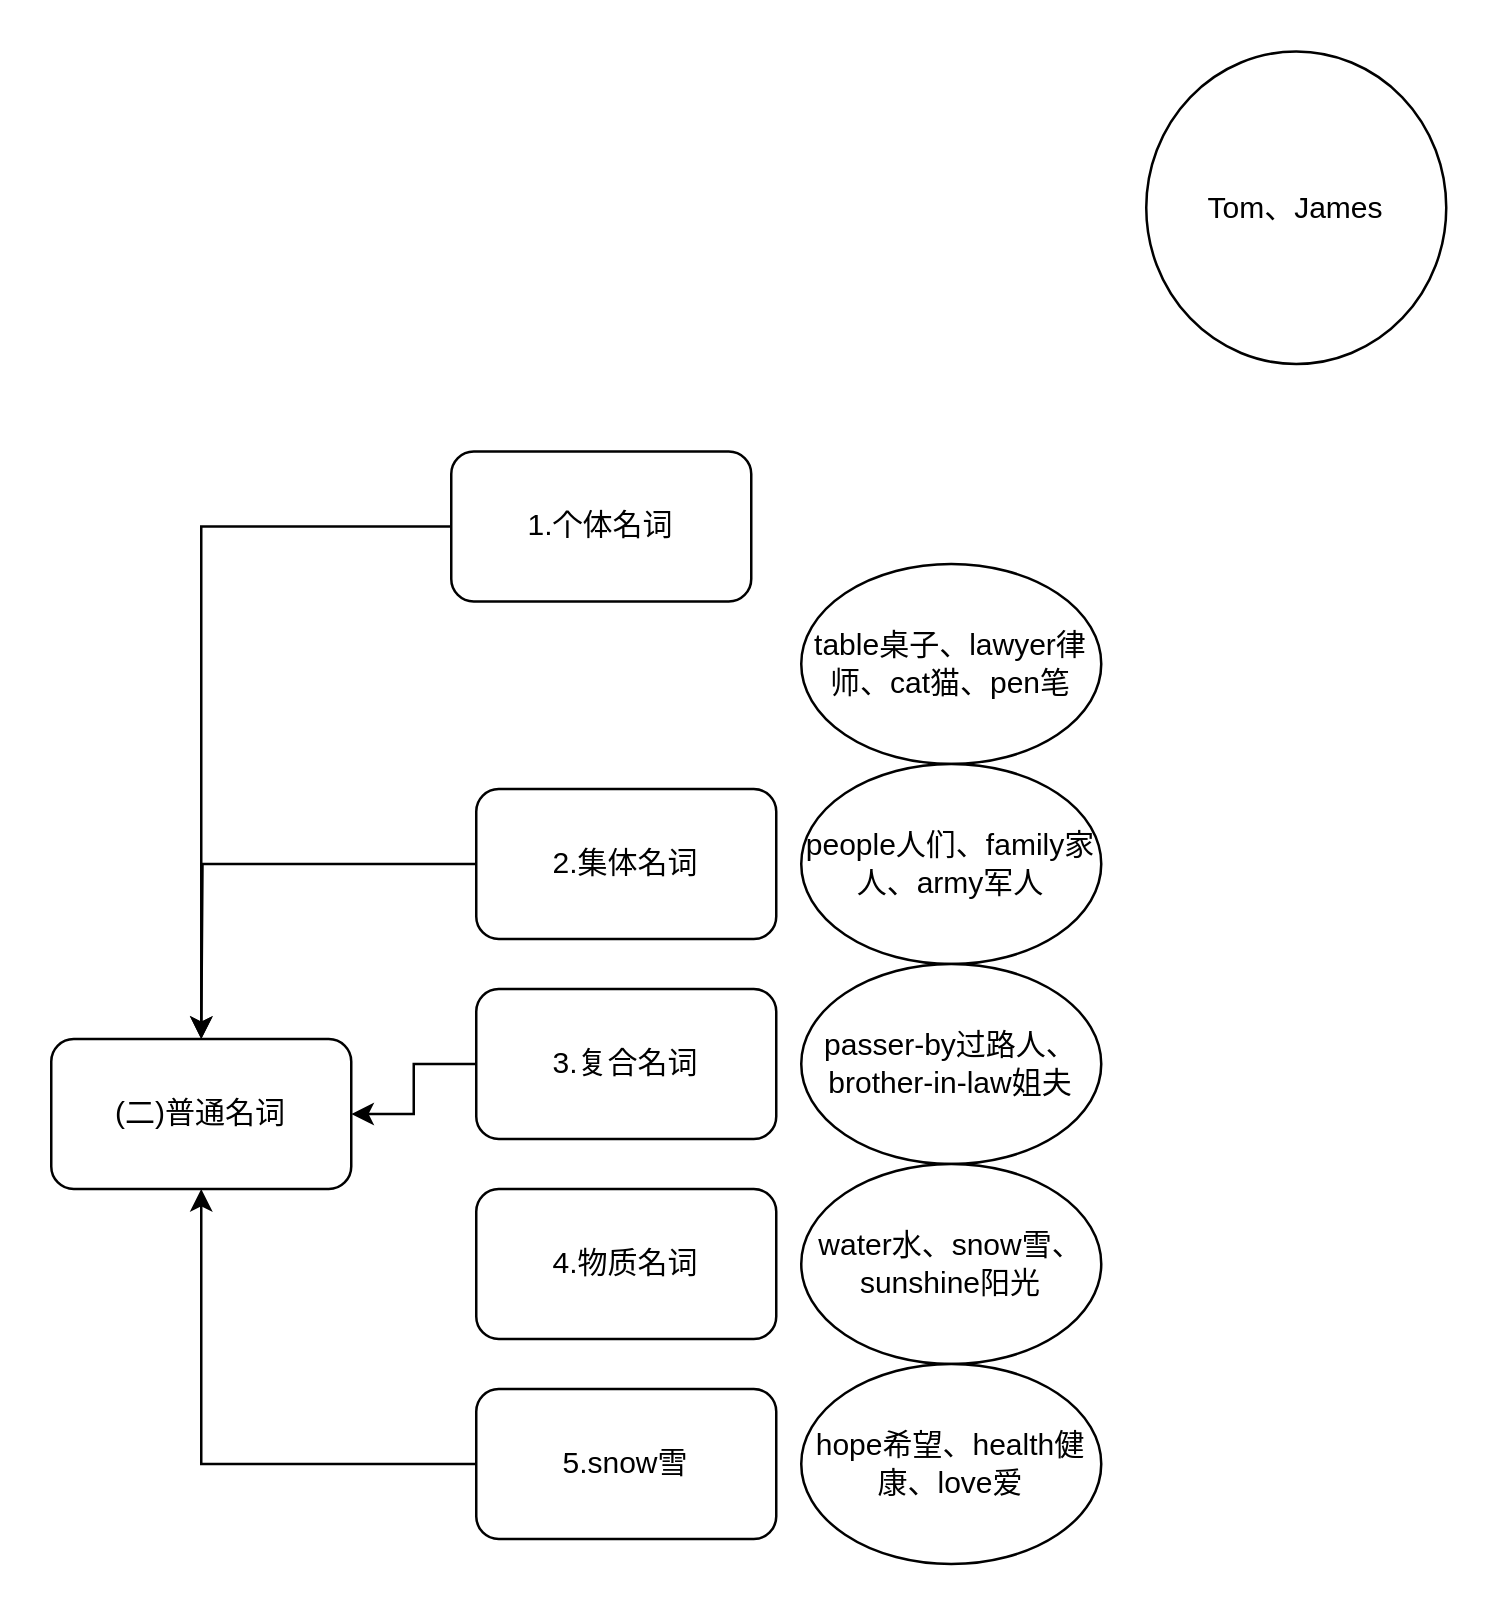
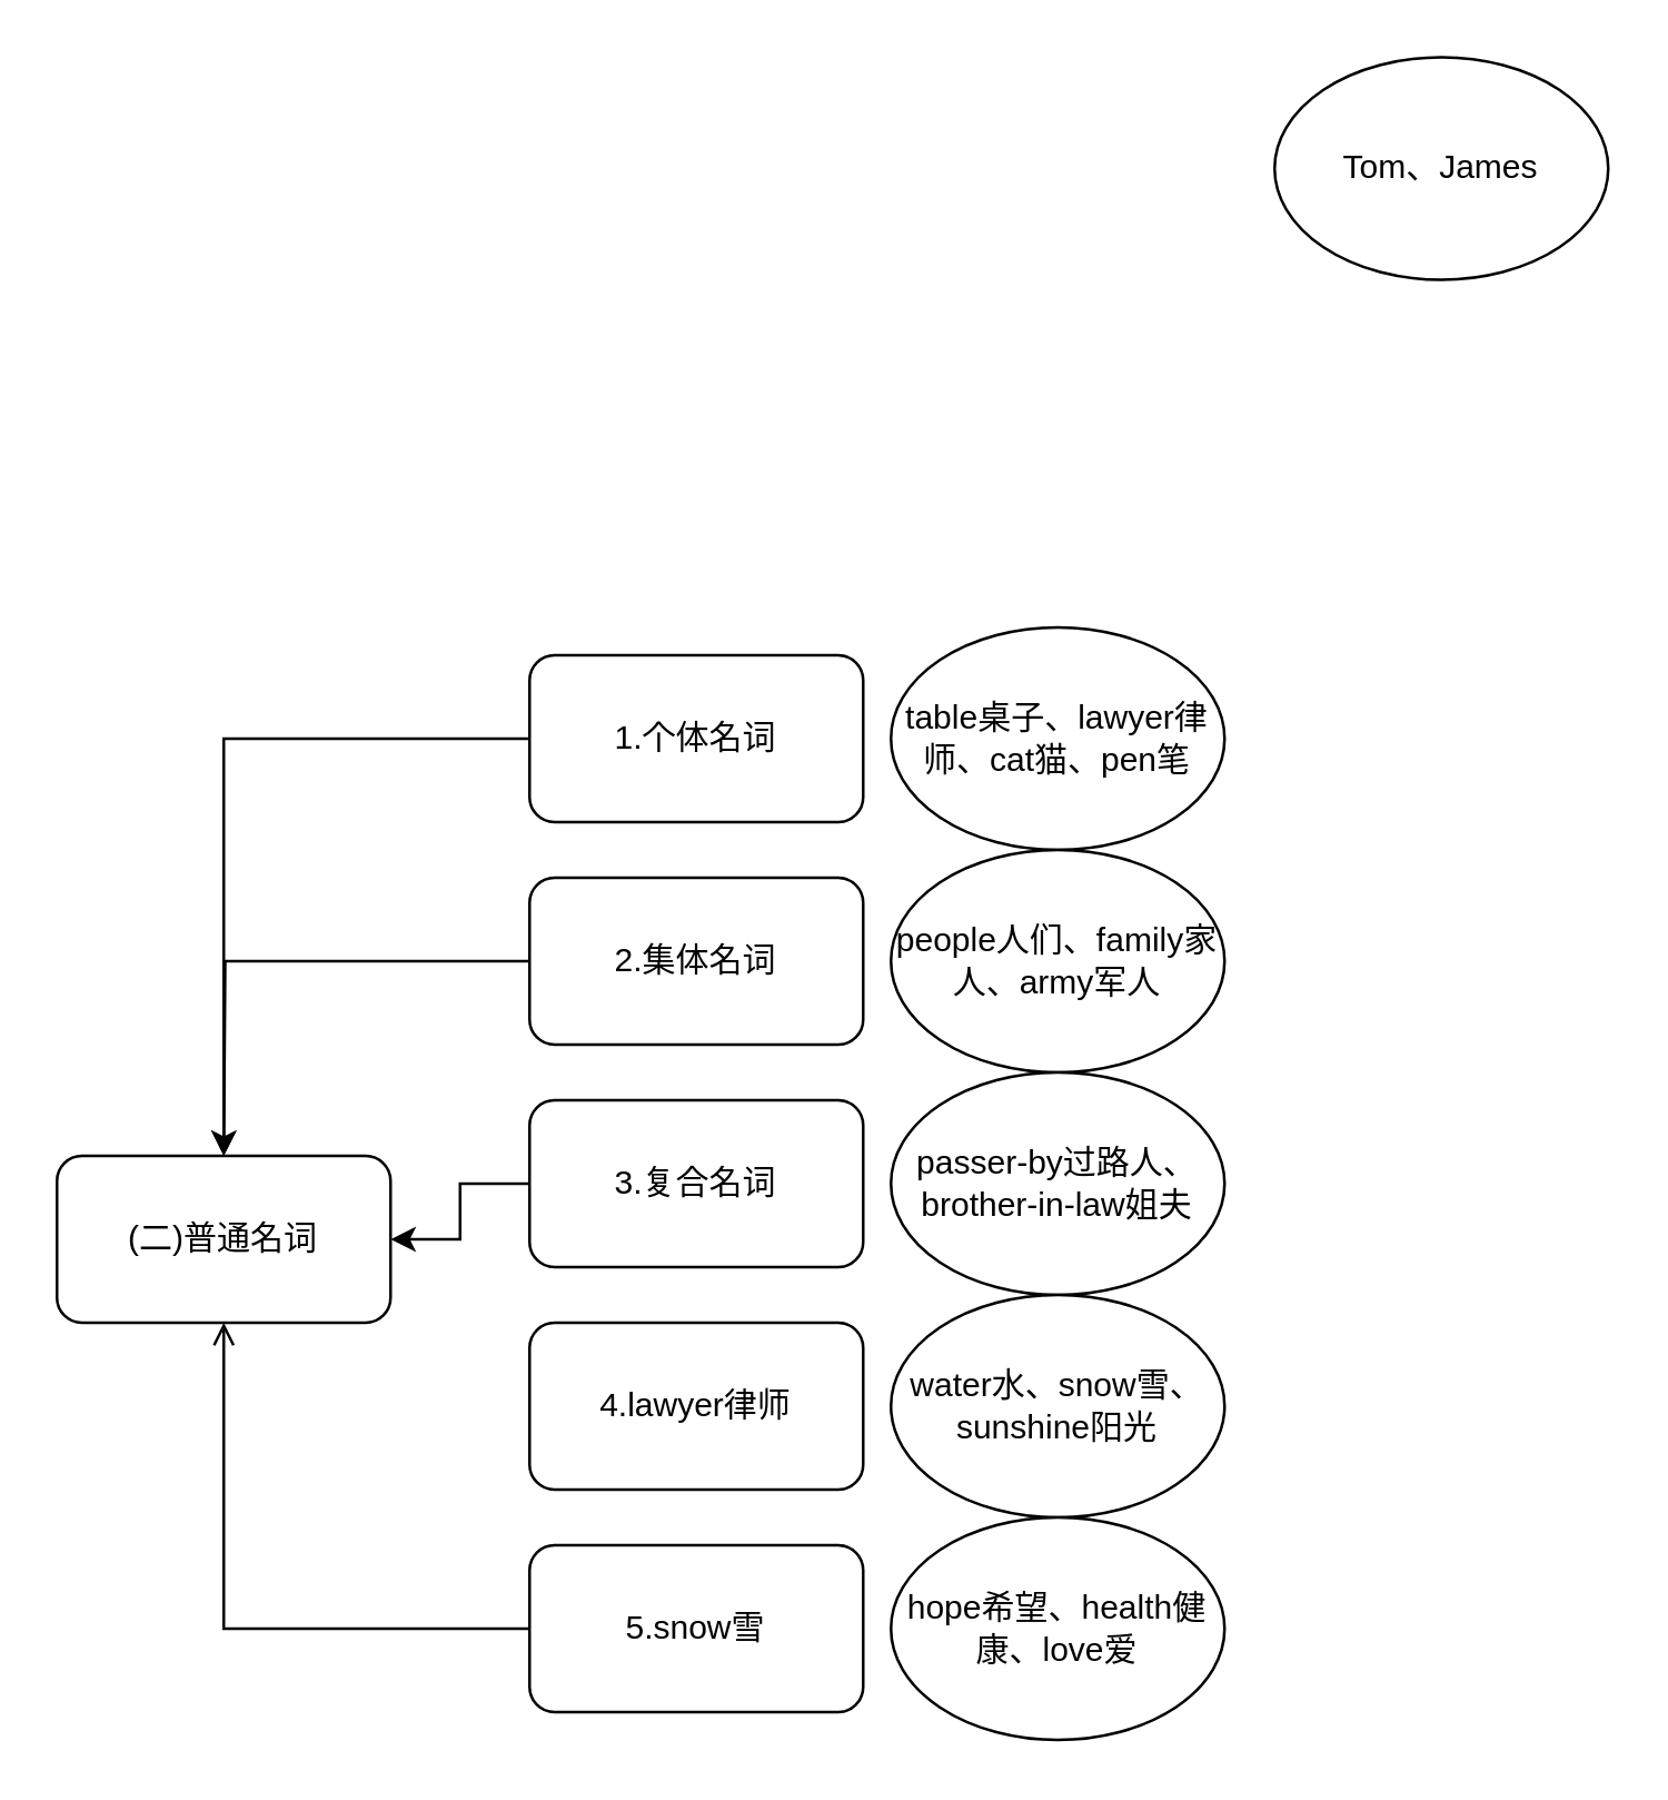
- <mxCell id="2" value="Tom、James" style="ellipse;whiteSpace=wrap;html=1;" vertex="1" parent="1"><mxGeometry x="458" y="20" width="120" height="125" as="geometry" /></mxCell>
+ <mxCell id="2" value="Tom、James" style="ellipse;whiteSpace=wrap;html=1;" vertex="1" parent="1"><mxGeometry x="458" y="20" width="120" height="80" as="geometry" /></mxCell>
- <mxCell id="5" value="1.个体名词" style="rounded=1;whiteSpace=wrap;html=1;" vertex="1" parent="1"><mxGeometry x="180" y="180" width="120" height="60" as="geometry" /></mxCell>
+ <mxCell id="5" value="1.个体名词" style="rounded=1;whiteSpace=wrap;html=1;" vertex="1" parent="1"><mxGeometry x="190" y="235" width="120" height="60" as="geometry" /></mxCell>
- <mxCell id="11" style="edgeStyle=orthogonalEdgeStyle;rounded=0;orthogonalLoop=1;jettySize=auto;html=1;exitX=0;exitY=0.5;exitDx=0;exitDy=0;entryX=0.5;entryY=1;entryDx=0;entryDy=0;" edge="1" parent="1" source="12" target="3"><mxGeometry relative="1" as="geometry" /></mxCell>
+ <mxCell id="11" style="edgeStyle=orthogonalEdgeStyle;rounded=0;orthogonalLoop=1;jettySize=auto;html=1;exitX=0;exitY=0.5;exitDx=0;exitDy=0;entryX=0.5;entryY=1;entryDx=0;entryDy=0;endArrow=open;" edge="1" parent="1" source="12" target="3"><mxGeometry relative="1" as="geometry" /></mxCell>
- <mxCell id="10" value="4.物质名词" style="rounded=1;whiteSpace=wrap;html=1;" vertex="1" parent="1"><mxGeometry x="190" y="475" width="120" height="60" as="geometry" /></mxCell>
+ <mxCell id="10" value="4.lawyer律师" style="rounded=1;whiteSpace=wrap;html=1;" vertex="1" parent="1"><mxGeometry x="190" y="475" width="120" height="60" as="geometry" /></mxCell>
